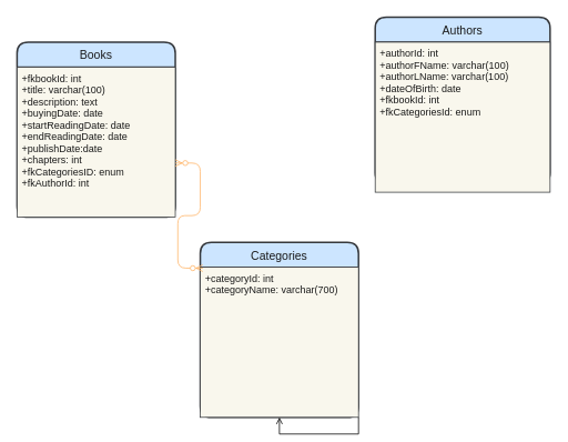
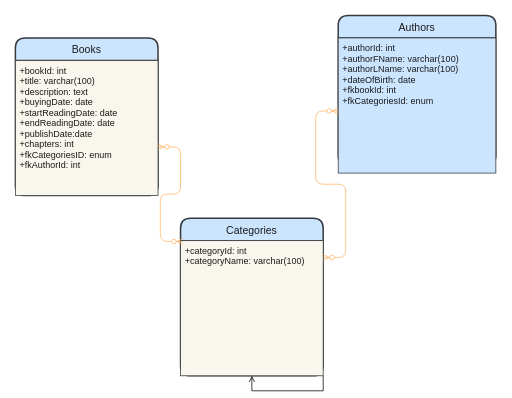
- <mxCell id="3" value="+fkbookId: int&#10;+title: varchar(100)&#10;+description: text&#10;+buyingDate: date&#10;+startReadingDate: date&#10;+endReadingDate: date&#10;+publishDate:date&#10;+chapters: int&#10;+fkCategoriesID: enum&#10;+fkAuthorId: int&#10;" style="align=left;strokeColor=#36393d;fillColor=#f9f7ed;spacingLeft=4;fontSize=12;verticalAlign=top;resizable=0;rotatable=0;part=1;fontColor=#1A1A1A;" vertex="1" parent="2"><mxGeometry y="30" width="190" height="180" as="geometry" /></mxCell>
+ <mxCell id="3" value="+bookId: int&#10;+title: varchar(100)&#10;+description: text&#10;+buyingDate: date&#10;+startReadingDate: date&#10;+endReadingDate: date&#10;+publishDate:date&#10;+chapters: int&#10;+fkCategoriesID: enum&#10;+fkAuthorId: int&#10;" style="align=left;strokeColor=#36393d;fillColor=#f9f7ed;spacingLeft=4;fontSize=12;verticalAlign=top;resizable=0;rotatable=0;part=1;fontColor=#1A1A1A;" vertex="1" parent="2"><mxGeometry y="30" width="190" height="180" as="geometry" /></mxCell>
- <mxCell id="6" value="+authorId: int&#10;+authorFName: varchar(100)&#10;+authorLName: varchar(100)&#10;+dateOfBirth: date&#10;+fkbookId: int&#10;+fkCategoriesId: enum&#10;" style="align=left;strokeColor=#36393d;fillColor=#f9f7ed;spacingLeft=4;fontSize=12;verticalAlign=top;resizable=0;rotatable=0;part=1;fontColor=#1A1A1A;" vertex="1" parent="5"><mxGeometry y="30" width="210" height="180" as="geometry" /></mxCell>
+ <mxCell id="6" value="+authorId: int&#10;+authorFName: varchar(100)&#10;+authorLName: varchar(100)&#10;+dateOfBirth: date&#10;+fkbookId: int&#10;+fkCategoriesId: enum&#10;" style="align=left;strokeColor=#36393d;fillColor=#cce5ff;spacingLeft=4;fontSize=12;verticalAlign=top;resizable=0;rotatable=0;part=1;fontColor=#1A1A1A;" vertex="1" parent="5"><mxGeometry y="30" width="210" height="180" as="geometry" /></mxCell>
+ <mxCell id="14" value="" style="edgeStyle=entityRelationEdgeStyle;fontSize=12;html=1;endArrow=ERzeroToMany;endFill=1;startArrow=ERzeroToMany;fontColor=#1A1A1A;entryX=0;entryY=0.54;entryDx=0;entryDy=0;entryPerimeter=0;exitX=1;exitY=0.25;exitDx=0;exitDy=0;strokeColor=#FFB366;" edge="1" parent="1" source="9" target="6"><mxGeometry width="100" height="100" relative="1" as="geometry"><mxPoint x="410" y="280" as="sourcePoint" /><mxPoint x="510" y="180" as="targetPoint" /></mxGeometry></mxCell>
- <mxCell id="10" value="+categoryId: int&#10;+categoryName: varchar(700)&#10;&#10;" style="align=left;strokeColor=#36393d;fillColor=#f9f7ed;spacingLeft=4;fontSize=12;verticalAlign=top;resizable=0;rotatable=0;part=1;fontColor=#1A1A1A;" vertex="1" parent="9"><mxGeometry y="30" width="190" height="180" as="geometry" /></mxCell>
+ <mxCell id="10" value="+categoryId: int&#10;+categoryName: varchar(100)&#10;&#10;" style="align=left;strokeColor=#36393d;fillColor=#f9f7ed;spacingLeft=4;fontSize=12;verticalAlign=top;resizable=0;rotatable=0;part=1;fontColor=#1A1A1A;" vertex="1" parent="9"><mxGeometry y="30" width="190" height="180" as="geometry" /></mxCell>
